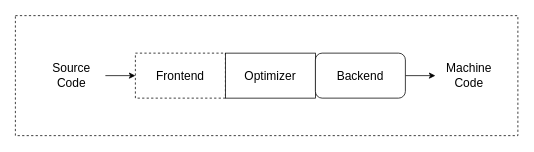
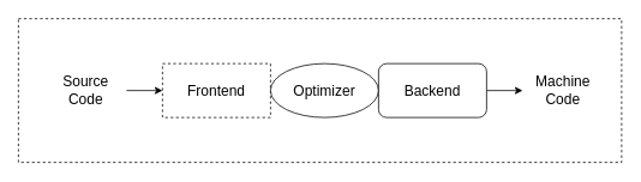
- <mxCell id="6" value="Optimizer" style="rounded=0;whiteSpace=wrap;html=1;fontSize=16;" vertex="1" parent="1"><mxGeometry x="300" y="70" width="120" height="60" as="geometry" /></mxCell>
+ <mxCell id="6" value="Optimizer" style="ellipse;whiteSpace=wrap;html=1;fontSize=16;" vertex="1" parent="1"><mxGeometry x="300" y="70" width="120" height="60" as="geometry" /></mxCell>
